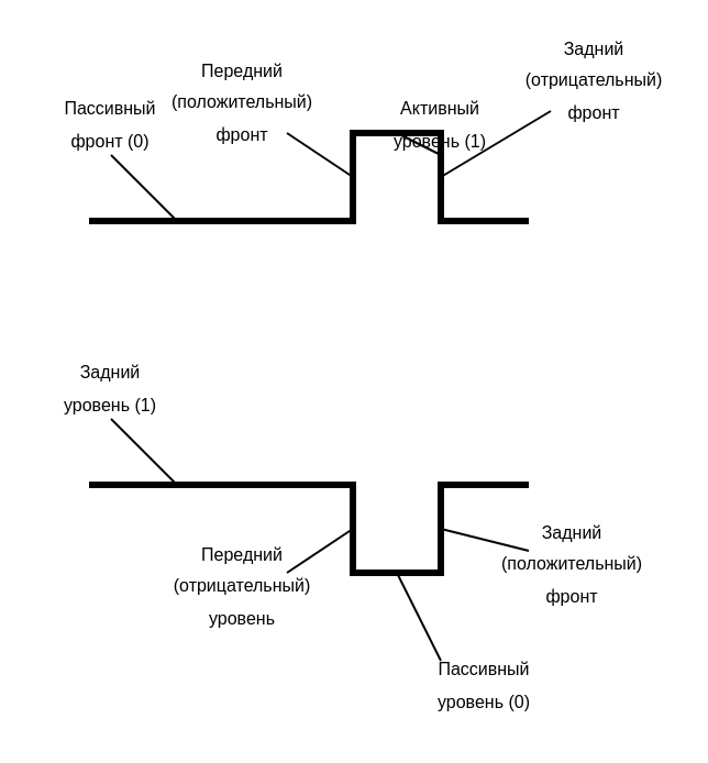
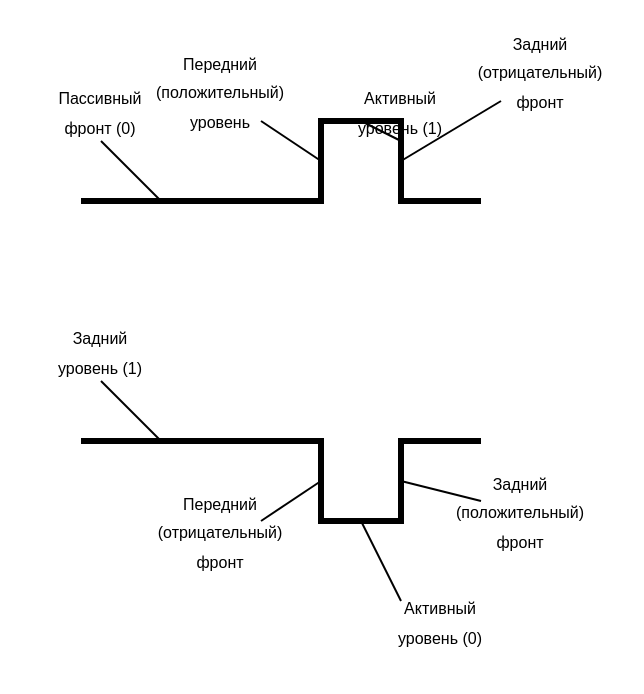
- <mxCell id="11" value="&lt;font style=&quot;font-size: 8px;&quot;&gt;Передний (положительный) фронт&lt;/font&gt;" style="text;html=1;strokeColor=none;fillColor=none;align=center;verticalAlign=middle;whiteSpace=wrap;rounded=0;" parent="1" vertex="1"><mxGeometry x="80" y="30" width="60" height="30" as="geometry" /></mxCell>
+ <mxCell id="11" value="&lt;font style=&quot;font-size: 8px;&quot;&gt;Передний (положительный) уровень&lt;/font&gt;" style="text;html=1;strokeColor=none;fillColor=none;align=center;verticalAlign=middle;whiteSpace=wrap;rounded=0;" parent="1" vertex="1"><mxGeometry x="80" y="30" width="60" height="30" as="geometry" /></mxCell>
- <mxCell id="9" value="&lt;font style=&quot;font-size: 8px;&quot;&gt;Передний (отрицательный) уровень&lt;/font&gt;" style="text;html=1;strokeColor=none;fillColor=none;align=center;verticalAlign=middle;whiteSpace=wrap;rounded=0;" parent="1" vertex="1"><mxGeometry x="80" y="250" width="60" height="30" as="geometry" /></mxCell>
+ <mxCell id="9" value="&lt;font style=&quot;font-size: 8px;&quot;&gt;Передний (отрицательный) фронт&lt;/font&gt;" style="text;html=1;strokeColor=none;fillColor=none;align=center;verticalAlign=middle;whiteSpace=wrap;rounded=0;" parent="1" vertex="1"><mxGeometry x="80" y="250" width="60" height="30" as="geometry" /></mxCell>
- <mxCell id="13" value="&lt;font style=&quot;font-size: 8px;&quot;&gt;Пассивный уровень (0)&lt;/font&gt;" style="text;html=1;strokeColor=none;fillColor=none;align=center;verticalAlign=middle;whiteSpace=wrap;rounded=0;" parent="1" vertex="1"><mxGeometry x="190" y="295" width="60" height="30" as="geometry" /></mxCell>
+ <mxCell id="13" value="&lt;font style=&quot;font-size: 8px;&quot;&gt;Активный уровень (0)&lt;/font&gt;" style="text;html=1;strokeColor=none;fillColor=none;align=center;verticalAlign=middle;whiteSpace=wrap;rounded=0;" parent="1" vertex="1"><mxGeometry x="190" y="295" width="60" height="30" as="geometry" /></mxCell>
